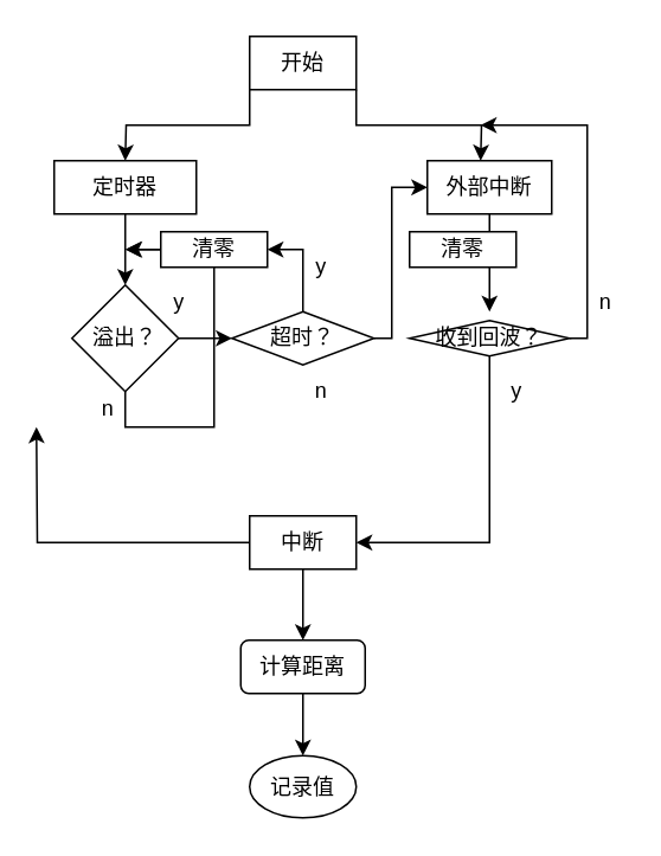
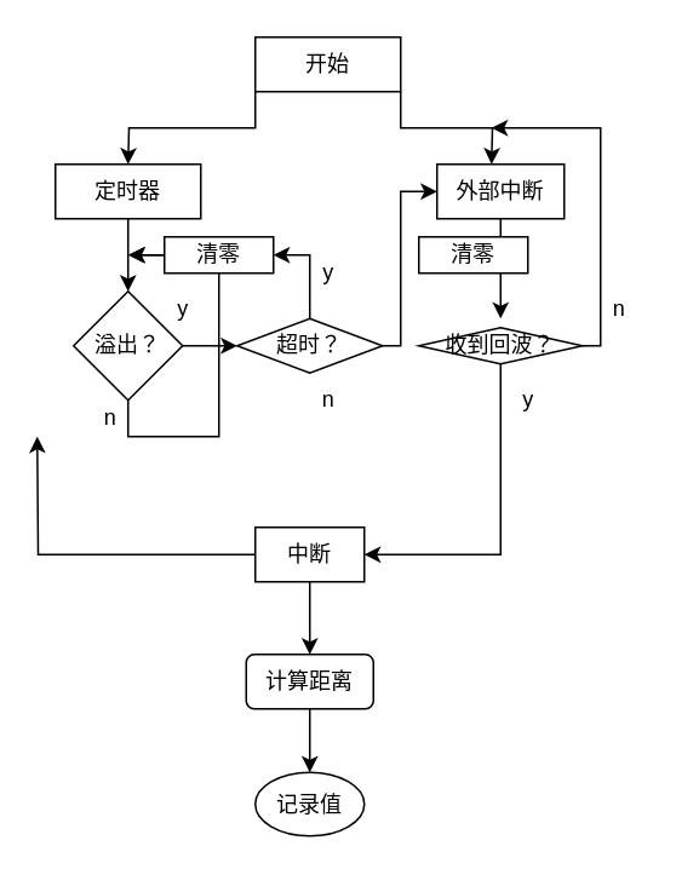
- <mxCell id="4" value="开始" style="rounded=0;whiteSpace=wrap;html=1;" vertex="1" parent="1"><mxGeometry x="140" y="20" width="60" height="30" as="geometry" /></mxCell>
+ <mxCell id="4" value="开始" style="rounded=0;whiteSpace=wrap;html=1;" vertex="1" parent="1"><mxGeometry x="140" y="20" width="80" height="30" as="geometry" /></mxCell>
